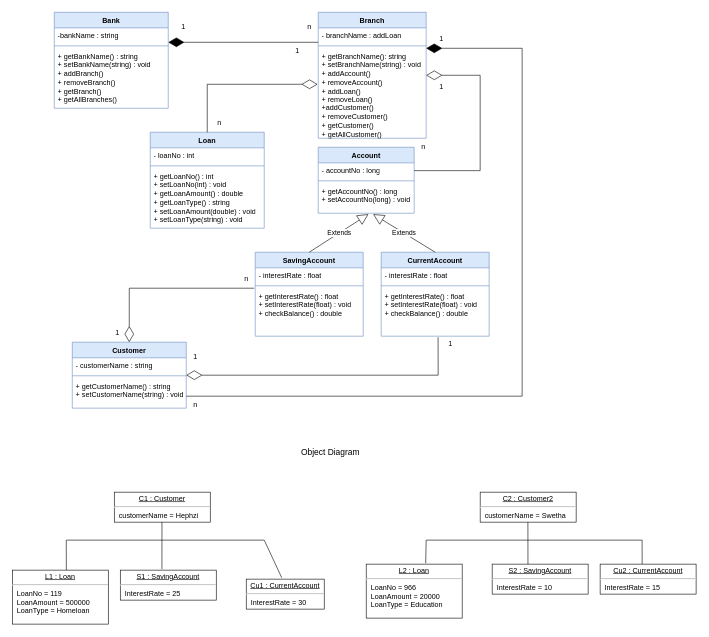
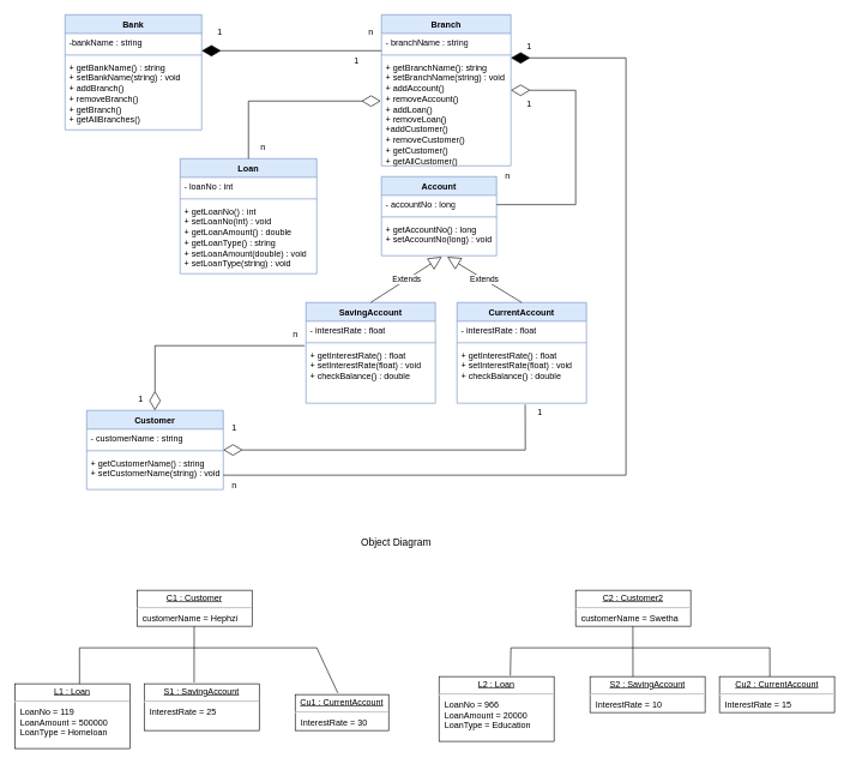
- <mxCell id="11" value="- branchName : addLoan" style="text;strokeColor=none;fillColor=none;align=left;verticalAlign=top;spacingLeft=4;spacingRight=4;overflow=hidden;rotatable=0;points=[[0,0.5],[1,0.5]];portConstraint=eastwest;whiteSpace=wrap;html=1;" vertex="1" parent="10"><mxGeometry y="26" width="180" height="26" as="geometry" /></mxCell>
+ <mxCell id="11" value="- branchName : string" style="text;strokeColor=none;fillColor=none;align=left;verticalAlign=top;spacingLeft=4;spacingRight=4;overflow=hidden;rotatable=0;points=[[0,0.5],[1,0.5]];portConstraint=eastwest;whiteSpace=wrap;html=1;" vertex="1" parent="10"><mxGeometry y="26" width="180" height="26" as="geometry" /></mxCell>
- <mxCell id="59" value="&lt;p style=&quot;margin:0px;margin-top:4px;text-align:center;text-decoration:underline;&quot;&gt;S1 : SavingAccount&lt;/p&gt;&lt;hr&gt;&lt;p style=&quot;margin:0px;margin-left:8px;&quot;&gt;InterestRate = 25&lt;/p&gt;" style="verticalAlign=top;align=left;overflow=fill;fontSize=12;fontFamily=Helvetica;html=1;whiteSpace=wrap;" vertex="1" parent="1"><mxGeometry x="200" y="950" width="160" height="50" as="geometry" /></mxCell>
+ <mxCell id="59" value="&lt;p style=&quot;margin:0px;margin-top:4px;text-align:center;text-decoration:underline;&quot;&gt;S1 : SavingAccount&lt;/p&gt;&lt;hr&gt;&lt;p style=&quot;margin:0px;margin-left:8px;&quot;&gt;InterestRate = 25&lt;/p&gt;" style="verticalAlign=top;align=left;overflow=fill;fontSize=12;fontFamily=Helvetica;html=1;whiteSpace=wrap;" vertex="1" parent="1"><mxGeometry x="200" y="950" width="160" height="65" as="geometry" /></mxCell>
